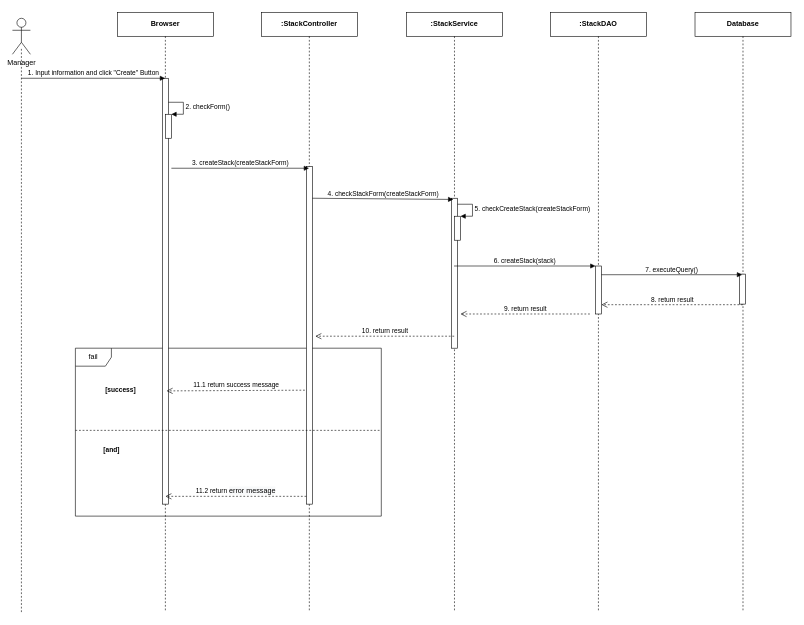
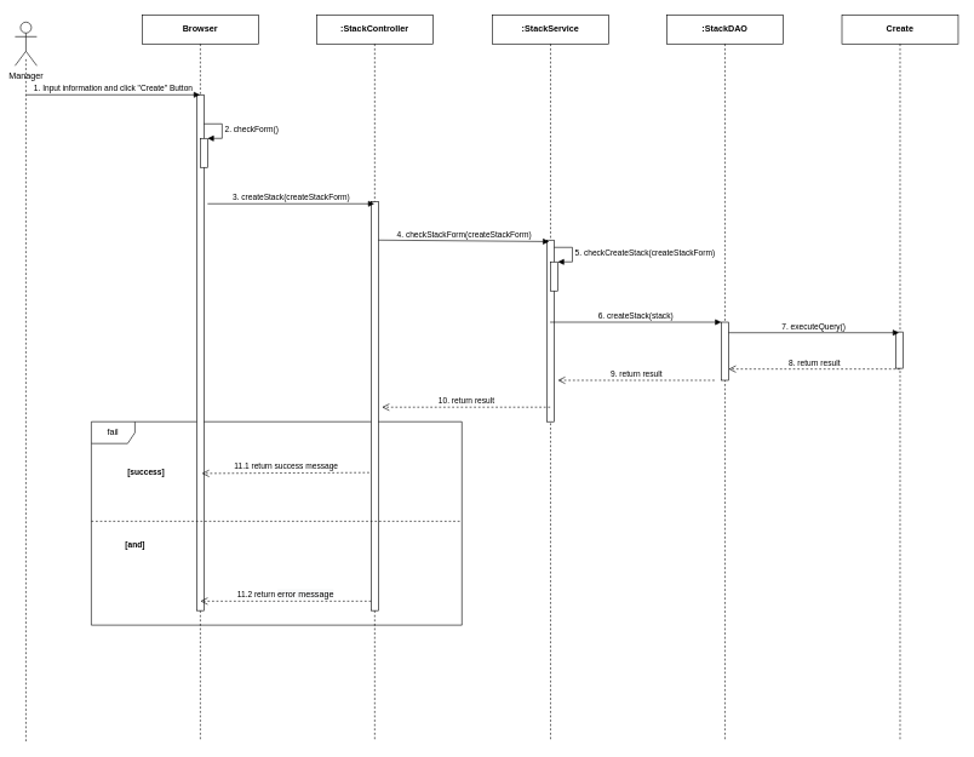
- <mxCell id="21" value="&lt;b&gt;Database&lt;/b&gt;" style="shape=umlLifeline;perimeter=lifelinePerimeter;whiteSpace=wrap;html=1;container=1;collapsible=0;recursiveResize=0;outlineConnect=0;" parent="1" vertex="1"><mxGeometry x="1158" y="20" width="160" height="1000" as="geometry" /></mxCell>
+ <mxCell id="21" value="&lt;b&gt;Create&lt;/b&gt;" style="shape=umlLifeline;perimeter=lifelinePerimeter;whiteSpace=wrap;html=1;container=1;collapsible=0;recursiveResize=0;outlineConnect=0;" parent="1" vertex="1"><mxGeometry x="1158" y="20" width="160" height="1000" as="geometry" /></mxCell>
